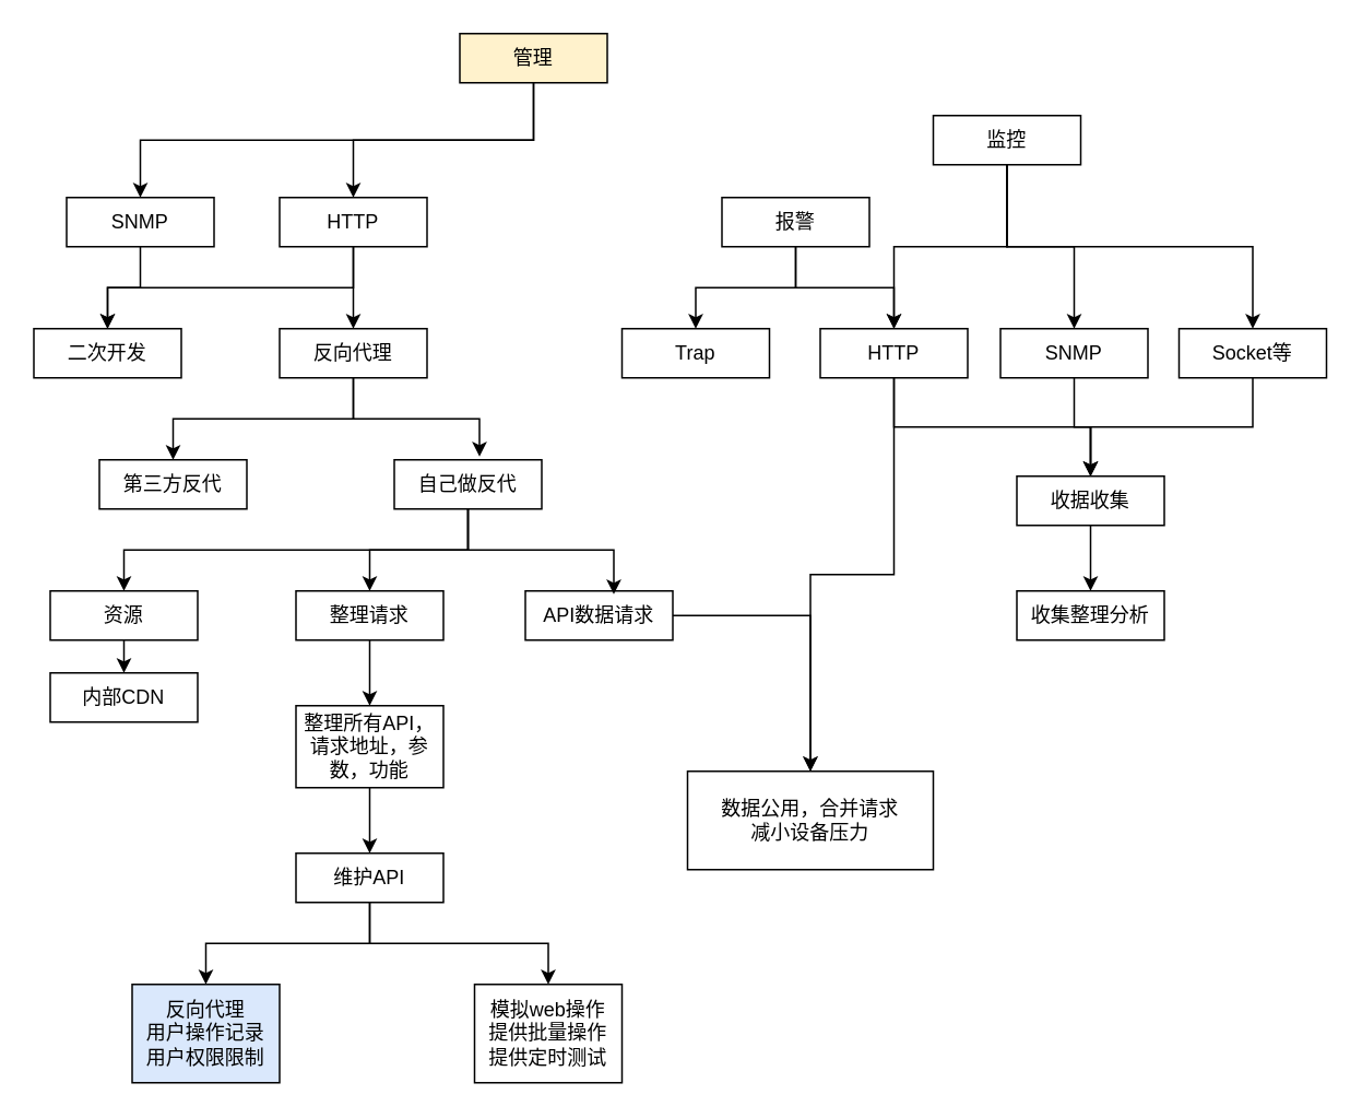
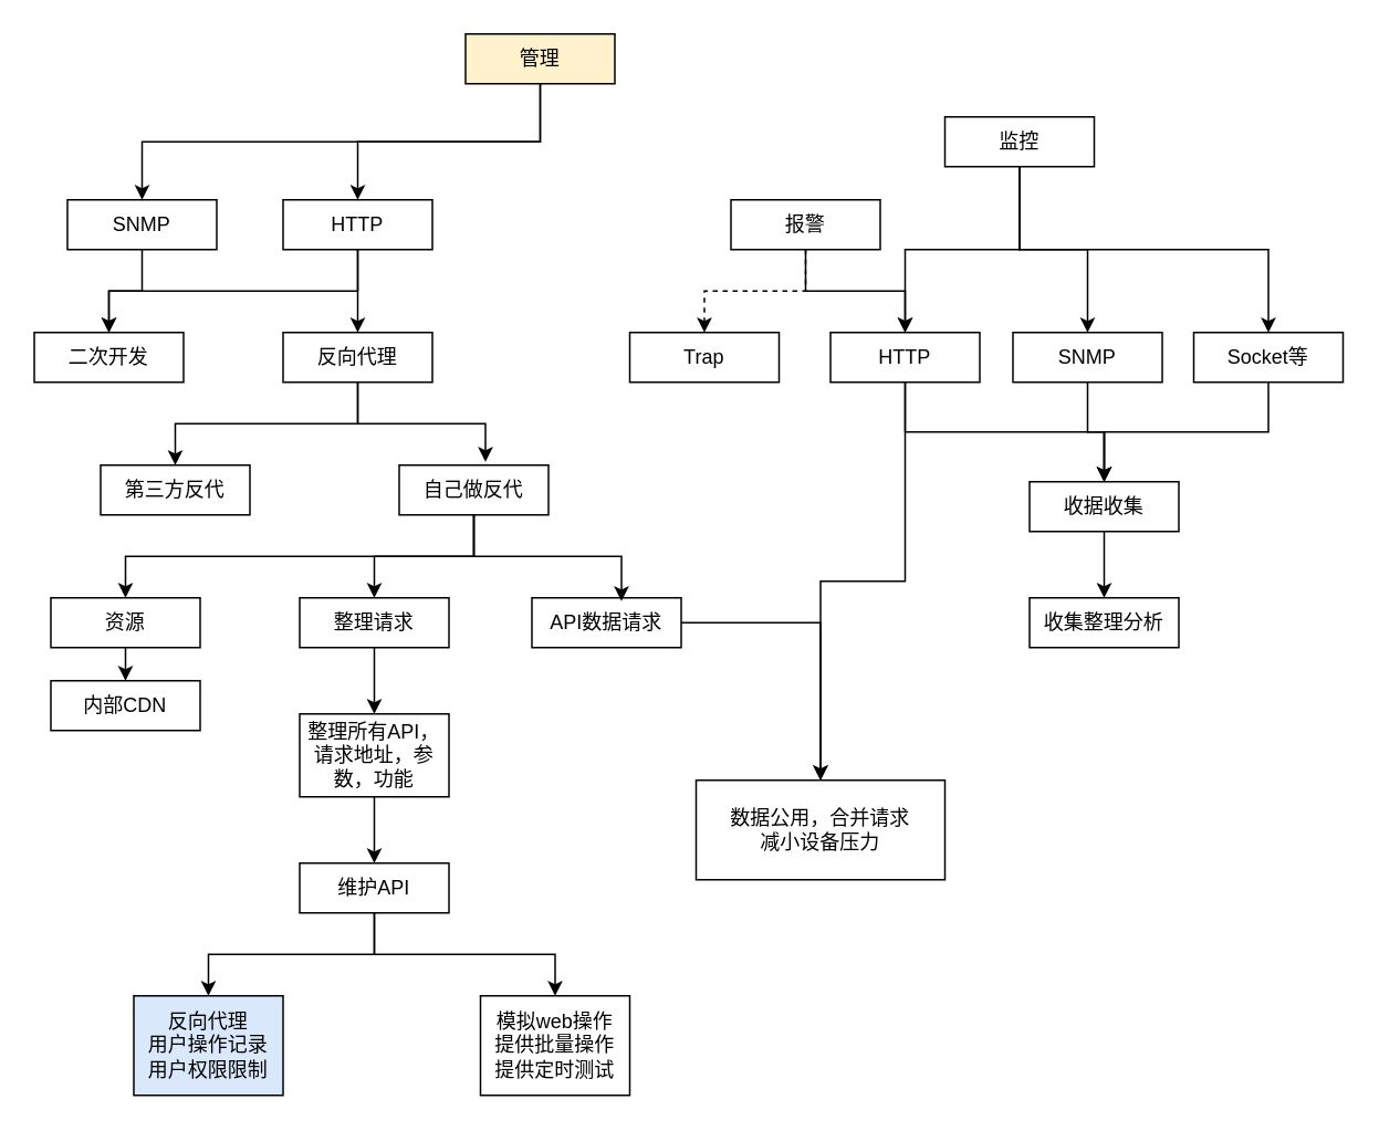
- <mxCell id="25" style="edgeStyle=orthogonalEdgeStyle;rounded=0;orthogonalLoop=1;jettySize=auto;html=1;exitX=0.5;exitY=1;exitDx=0;exitDy=0;entryX=0.5;entryY=0;entryDx=0;entryDy=0;" edge="1" parent="1" source="26" target="27"><mxGeometry relative="1" as="geometry" /></mxCell>
+ <mxCell id="25" style="edgeStyle=orthogonalEdgeStyle;rounded=0;orthogonalLoop=1;jettySize=auto;html=1;exitX=0.5;exitY=1;exitDx=0;exitDy=0;entryX=0.5;entryY=0;entryDx=0;entryDy=0;dashed=1;" edge="1" parent="1" source="26" target="27"><mxGeometry relative="1" as="geometry" /></mxCell>
